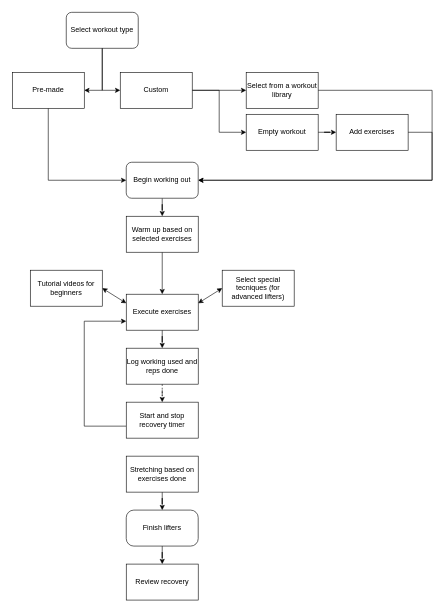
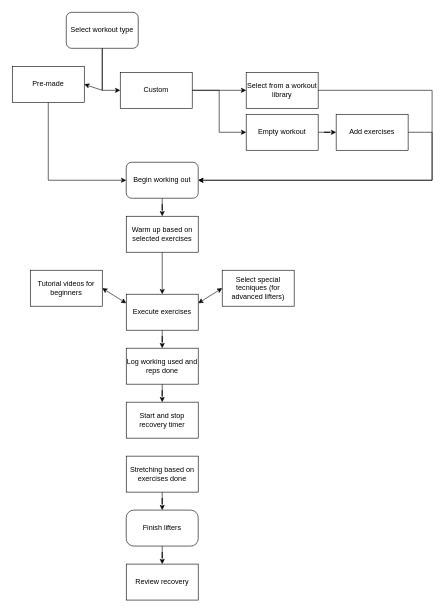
- <mxCell id="4" value="Pre-made" style="rounded=0;whiteSpace=wrap;html=1;" vertex="1" parent="1"><mxGeometry x="20" y="120" width="120" height="60" as="geometry" /></mxCell>
+ <mxCell id="4" value="Pre-made" style="rounded=0;whiteSpace=wrap;html=1;" vertex="1" parent="1"><mxGeometry x="20" y="110" width="120" height="60" as="geometry" /></mxCell>
- <mxCell id="24" value="" style="edgeStyle=orthogonalEdgeStyle;rounded=0;orthogonalLoop=1;jettySize=auto;html=1;dashed=1;" edge="1" parent="1" source="25" target="29"><mxGeometry relative="1" as="geometry" /></mxCell>
+ <mxCell id="24" value="" style="edgeStyle=orthogonalEdgeStyle;rounded=0;orthogonalLoop=1;jettySize=auto;html=1;" edge="1" parent="1" source="25" target="29"><mxGeometry relative="1" as="geometry" /></mxCell>
- <mxCell id="28" style="edgeStyle=orthogonalEdgeStyle;rounded=0;orthogonalLoop=1;jettySize=auto;html=1;entryX=0;entryY=0.75;entryDx=0;entryDy=0;" edge="1" parent="1" source="29" target="21"><mxGeometry relative="1" as="geometry"><mxPoint x="110" y="580" as="targetPoint" /><Array as="points"><mxPoint x="140" y="710" /><mxPoint x="140" y="535" /></Array></mxGeometry></mxCell>
